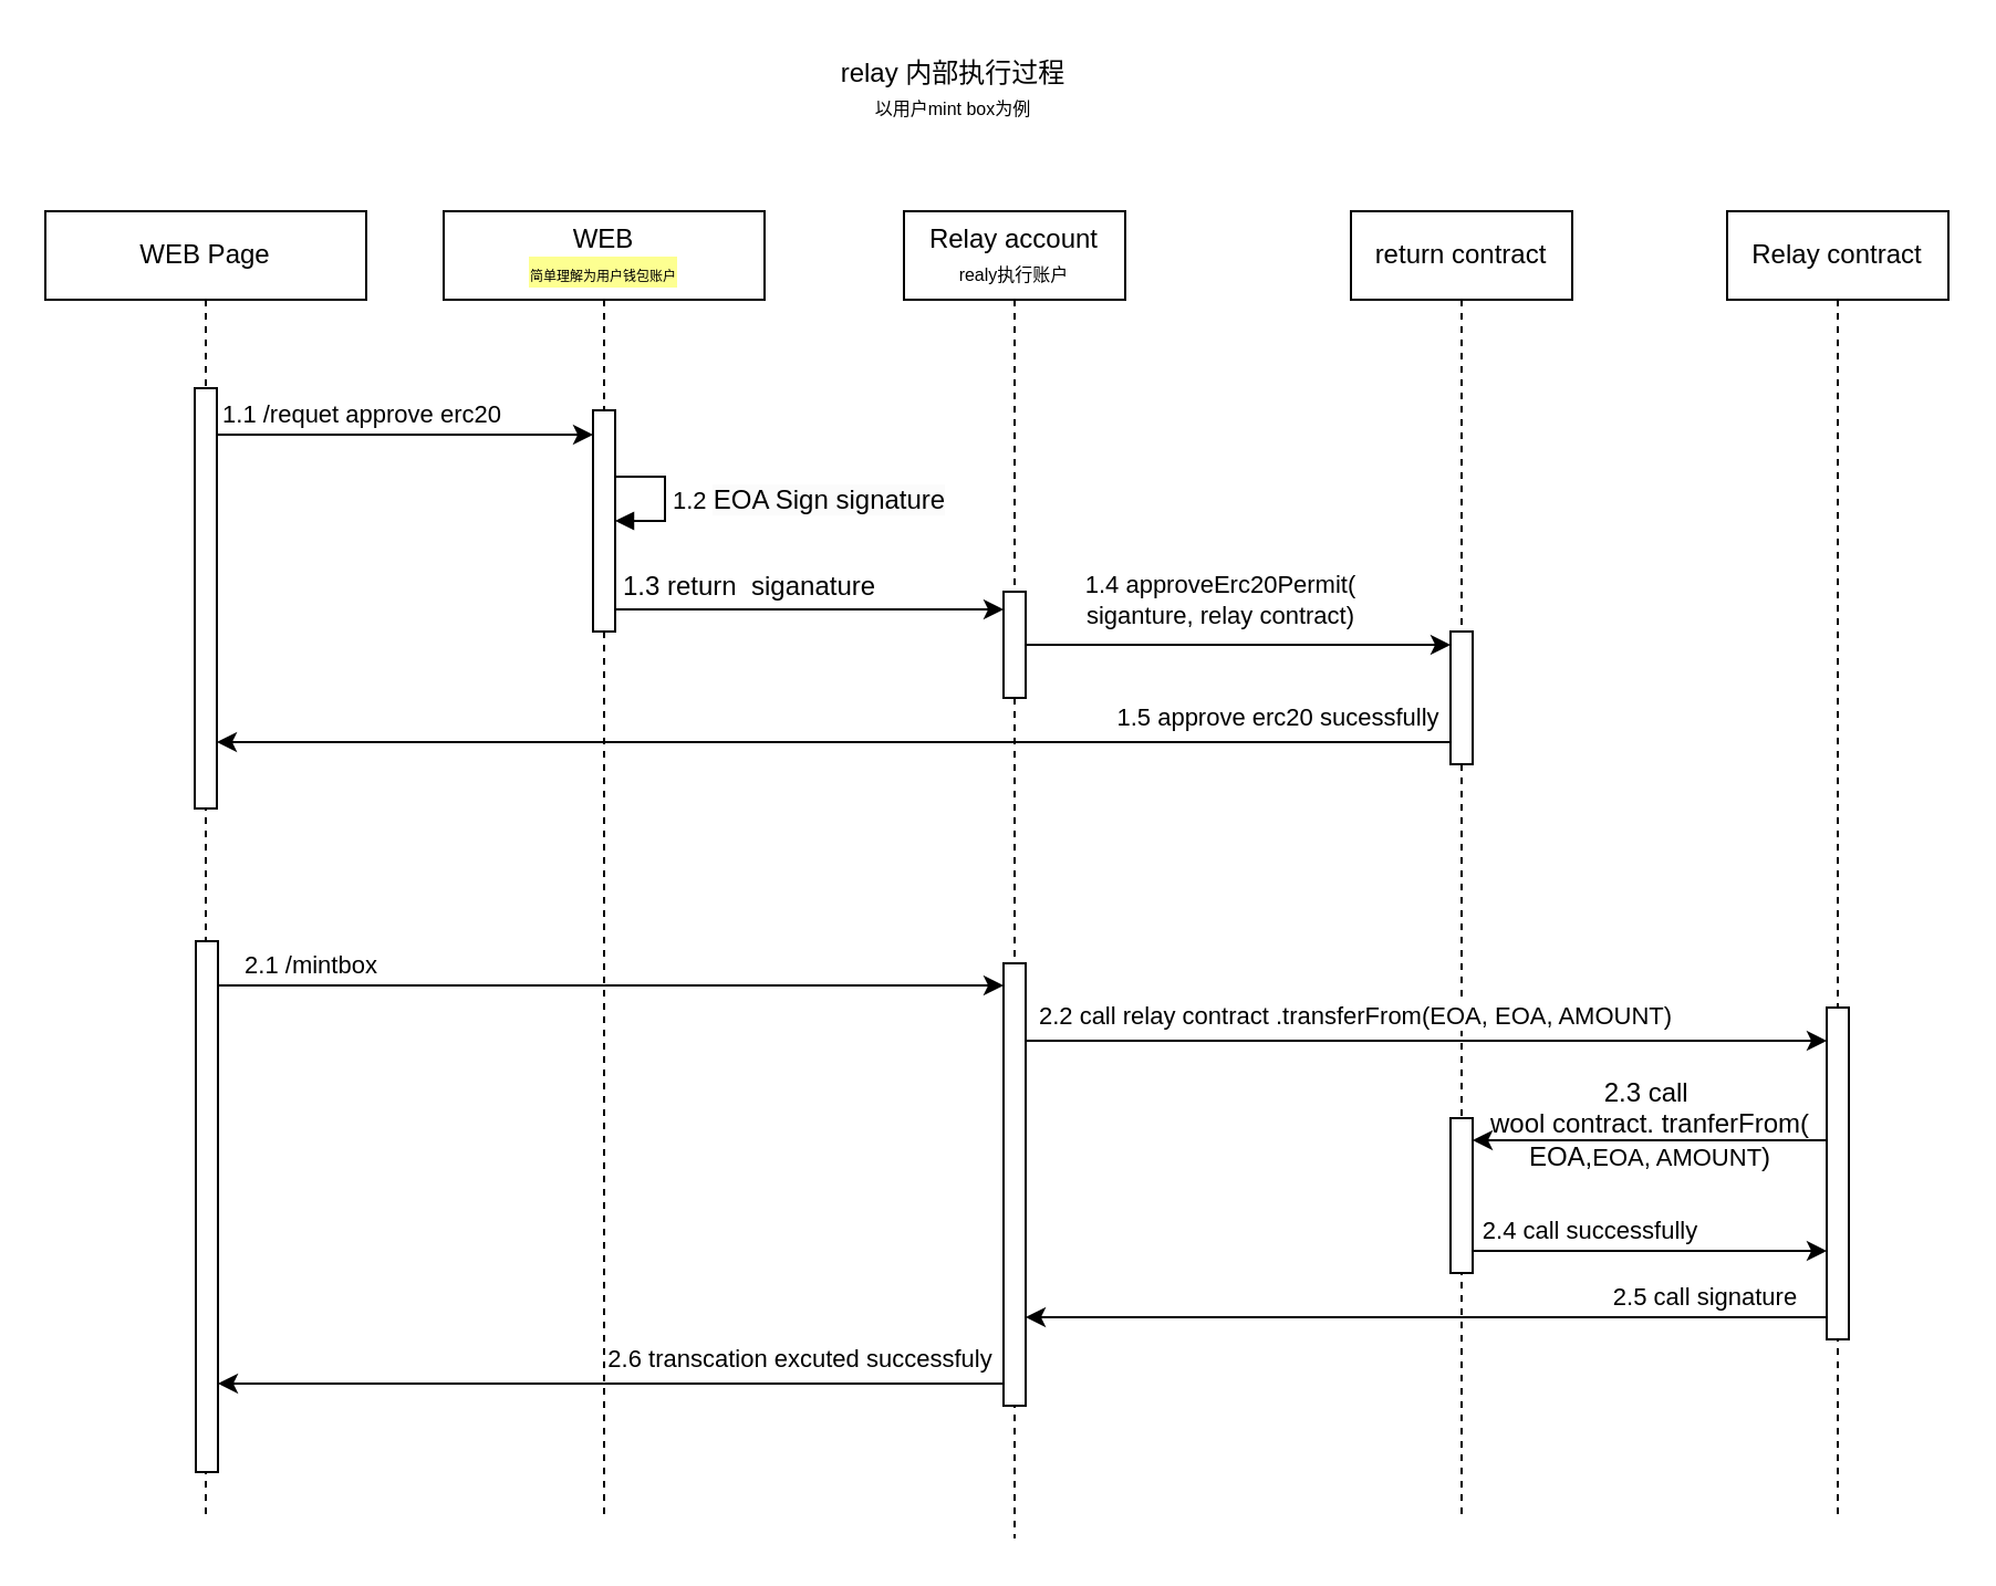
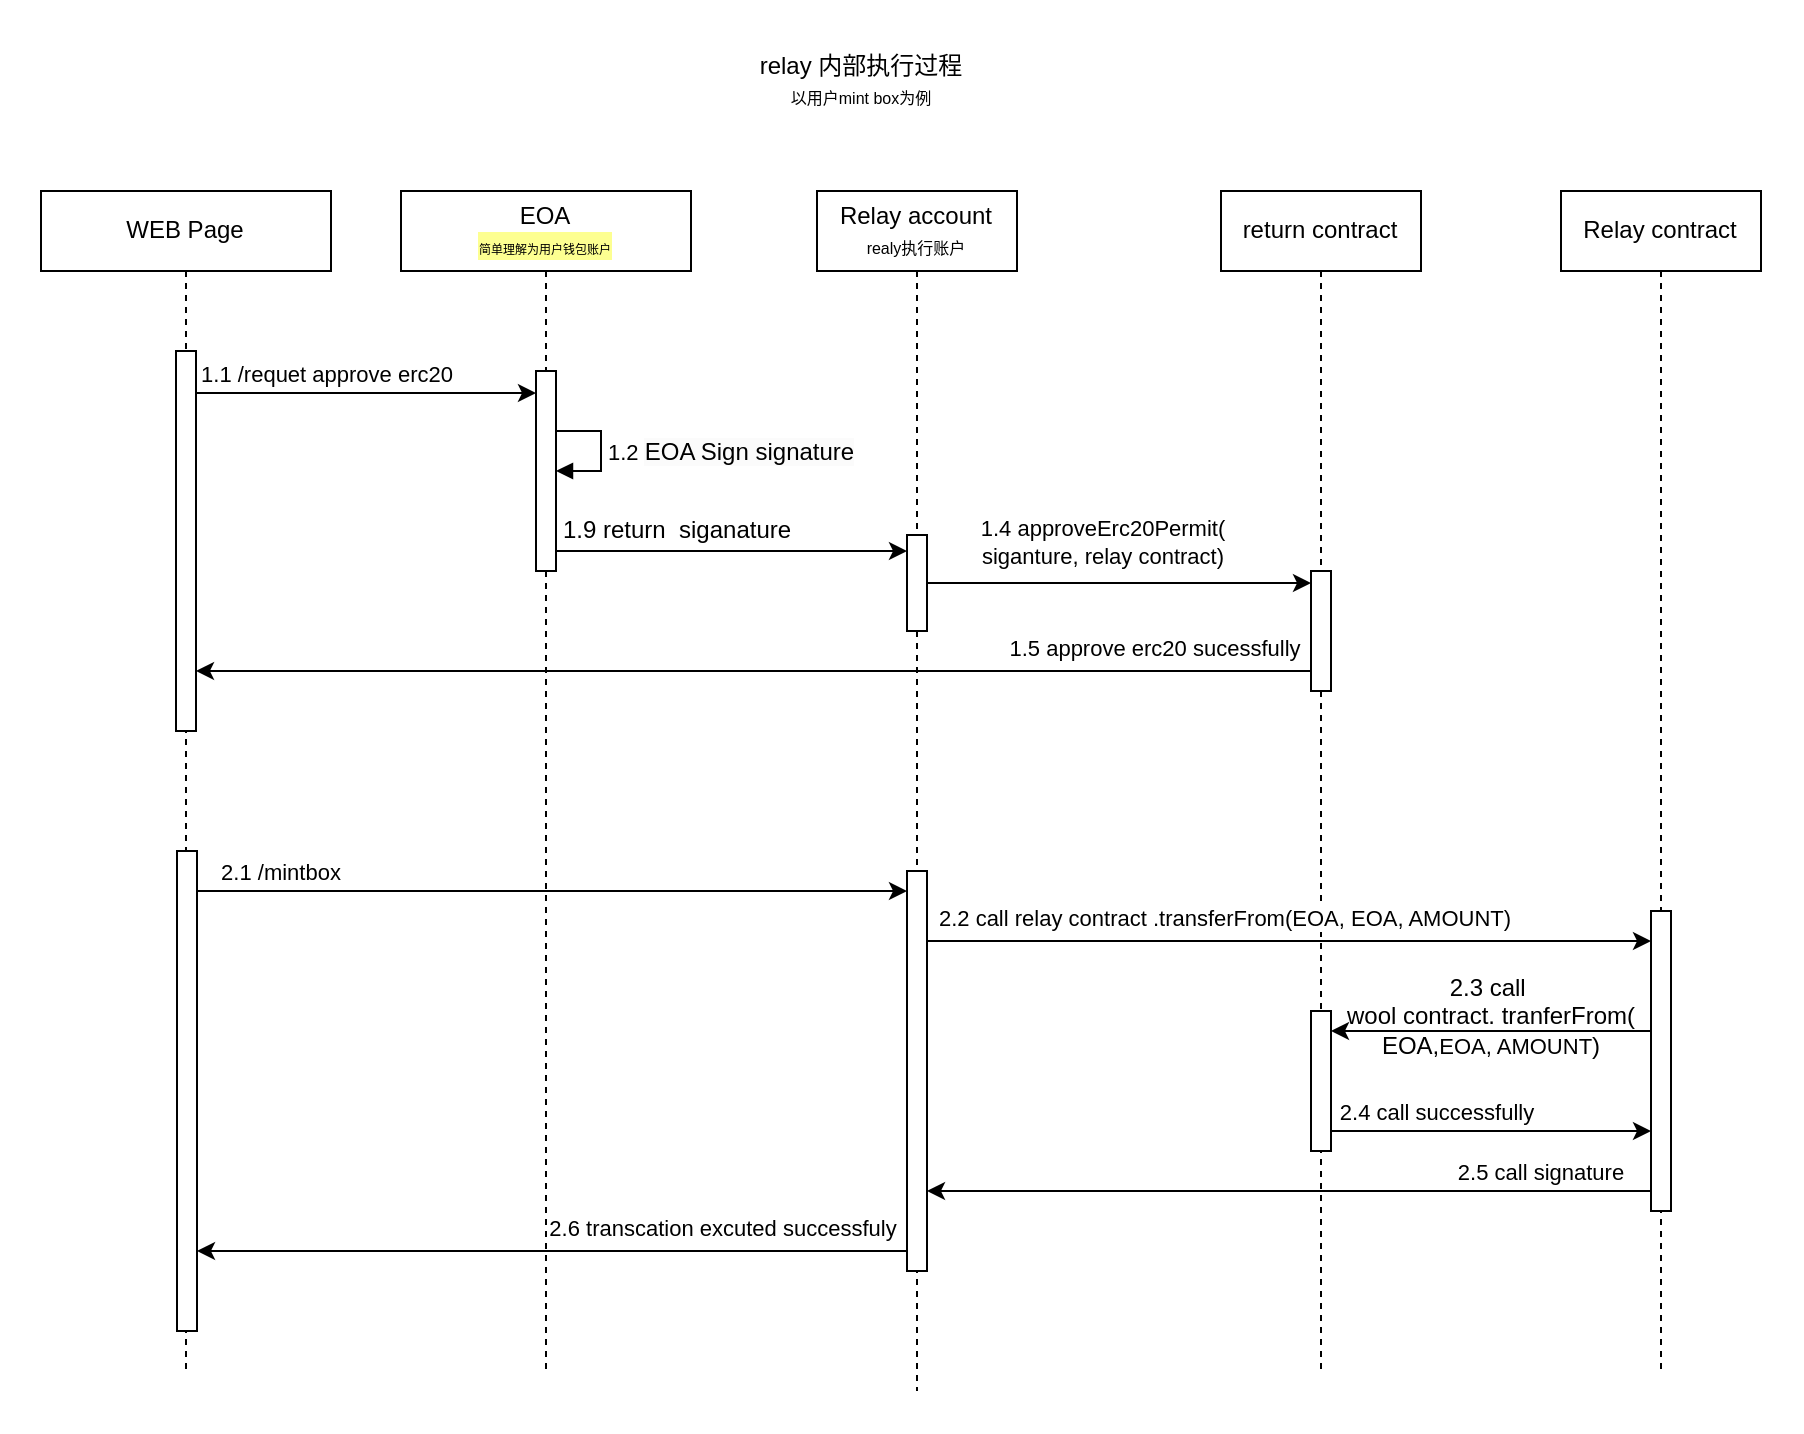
- <mxCell id="2" value="WEB&lt;div&gt;&lt;font style=&quot;&quot;&gt;&lt;span style=&quot;background-color: rgba(250, 255, 10, 0.447); cursor: pointer;&quot; class=&quot;monica-mark monica-mark-ecf90c43-6ed8-4aec-8ac5-4817ee16226f&quot; data-id=&quot;ecf90c43-6ed8-4aec-8ac5-4817ee16226f&quot;&gt;&lt;font style=&quot;font-size: 6px;&quot;&gt;简单理解为用户钱包账户&lt;/font&gt;&lt;/span&gt;&lt;/font&gt;&lt;/div&gt;" style="shape=umlLifeline;perimeter=lifelinePerimeter;whiteSpace=wrap;html=1;container=1;dropTarget=0;collapsible=0;recursiveResize=0;outlineConnect=0;portConstraint=eastwest;newEdgeStyle={&quot;curved&quot;:0,&quot;rounded&quot;:0};" vertex="1" parent="1"><mxGeometry x="200" y="95" width="145" height="590" as="geometry" /></mxCell>
+ <mxCell id="2" value="EOA&lt;div&gt;&lt;font style=&quot;&quot;&gt;&lt;span style=&quot;background-color: rgba(250, 255, 10, 0.447); cursor: pointer;&quot; class=&quot;monica-mark monica-mark-ecf90c43-6ed8-4aec-8ac5-4817ee16226f&quot; data-id=&quot;ecf90c43-6ed8-4aec-8ac5-4817ee16226f&quot;&gt;&lt;font style=&quot;font-size: 6px;&quot;&gt;简单理解为用户钱包账户&lt;/font&gt;&lt;/span&gt;&lt;/font&gt;&lt;/div&gt;" style="shape=umlLifeline;perimeter=lifelinePerimeter;whiteSpace=wrap;html=1;container=1;dropTarget=0;collapsible=0;recursiveResize=0;outlineConnect=0;portConstraint=eastwest;newEdgeStyle={&quot;curved&quot;:0,&quot;rounded&quot;:0};" vertex="1" parent="1"><mxGeometry x="200" y="95" width="145" height="590" as="geometry" /></mxCell>
- <mxCell id="19" value="1.3 return&amp;nbsp; siganature" style="text;html=1;align=center;verticalAlign=middle;resizable=0;points=[];autosize=1;strokeColor=none;fillColor=none;" vertex="1" parent="1"><mxGeometry x="268" y="250" width="140" height="30" as="geometry" /></mxCell>
+ <mxCell id="19" value="1.9 return&amp;nbsp; siganature" style="text;html=1;align=center;verticalAlign=middle;resizable=0;points=[];autosize=1;strokeColor=none;fillColor=none;" vertex="1" parent="1"><mxGeometry x="268" y="250" width="140" height="30" as="geometry" /></mxCell>
